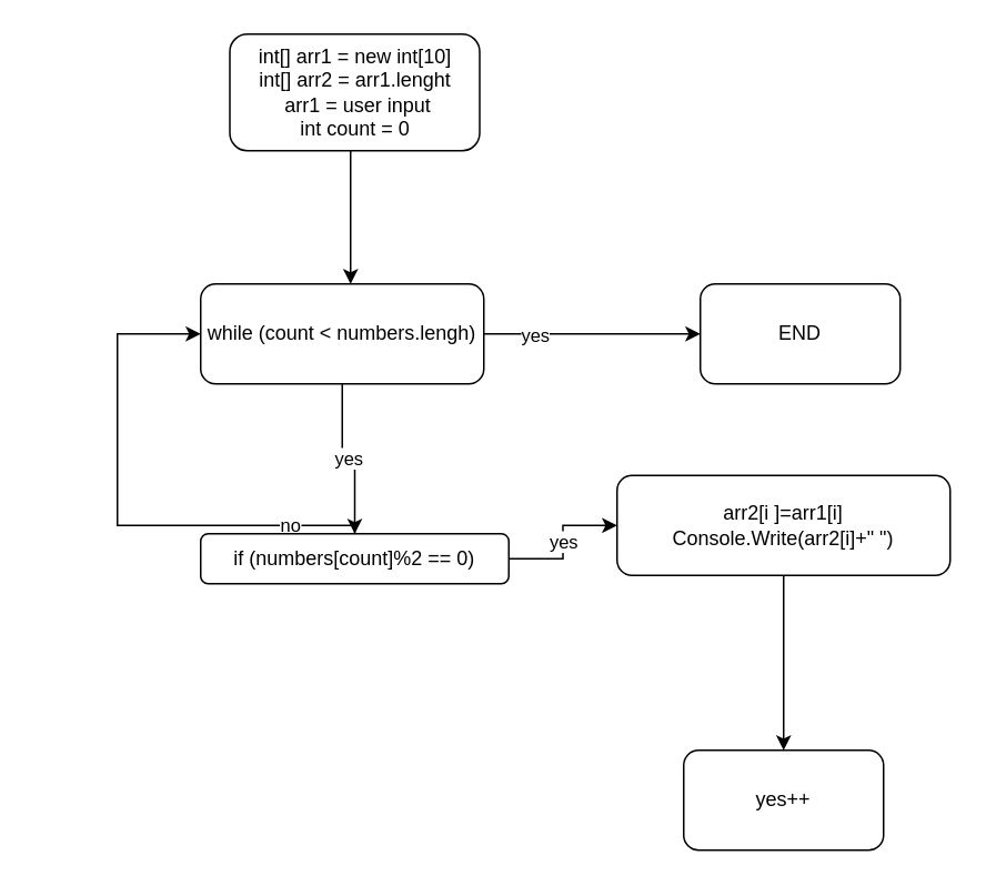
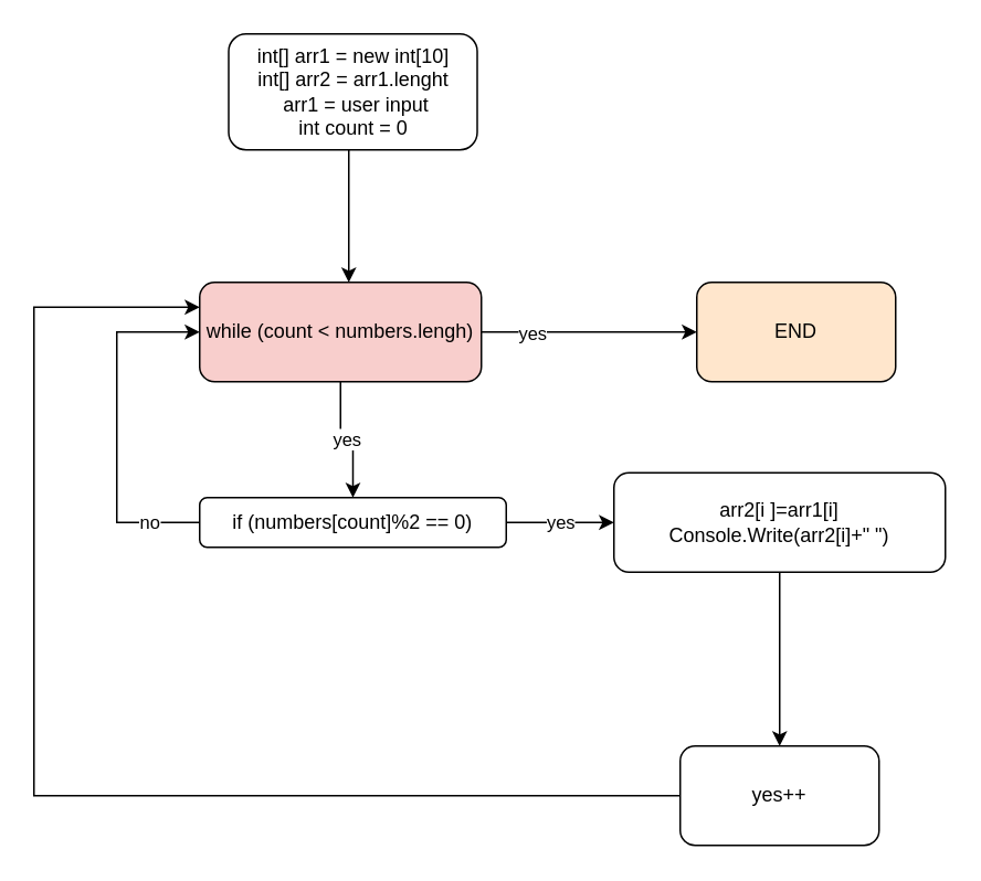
- <mxCell id="7" value="while (count &amp;lt; numbers.lengh)" style="rounded=1;whiteSpace=wrap;html=1;" parent="1" vertex="1"><mxGeometry x="120" y="170" width="170" height="60" as="geometry" /></mxCell>
+ <mxCell id="7" value="while (count &amp;lt; numbers.lengh)" style="rounded=1;whiteSpace=wrap;html=1;fillColor=#f8cecc;" parent="1" vertex="1"><mxGeometry x="120" y="170" width="170" height="60" as="geometry" /></mxCell>
- <mxCell id="15" value="END" style="rounded=1;whiteSpace=wrap;html=1;" parent="1" vertex="1"><mxGeometry x="420" y="170" width="120" height="60" as="geometry" /></mxCell>
+ <mxCell id="15" value="END" style="rounded=1;whiteSpace=wrap;html=1;fillColor=#ffe6cc;" parent="1" vertex="1"><mxGeometry x="420" y="170" width="120" height="60" as="geometry" /></mxCell>
- <mxCell id="10" value="if (numbers[count]%2 == 0)&lt;br&gt;" style="rounded=1;whiteSpace=wrap;html=1;" parent="1" vertex="1"><mxGeometry x="120" y="320" width="185" height="30" as="geometry" /></mxCell>
+ <mxCell id="10" value="if (numbers[count]%2 == 0)&lt;br&gt;" style="rounded=1;whiteSpace=wrap;html=1;" parent="1" vertex="1"><mxGeometry x="120" y="300" width="185" height="30" as="geometry" /></mxCell>
+ <mxCell id="13" style="edgeStyle=orthogonalEdgeStyle;rounded=0;orthogonalLoop=1;jettySize=auto;html=1;entryX=0;entryY=0.25;entryDx=0;entryDy=0;" parent="1" source="14" target="7" edge="1"><mxGeometry relative="1" as="geometry"><Array as="points"><mxPoint x="20" y="480" /><mxPoint x="20" y="185" /></Array></mxGeometry></mxCell>
